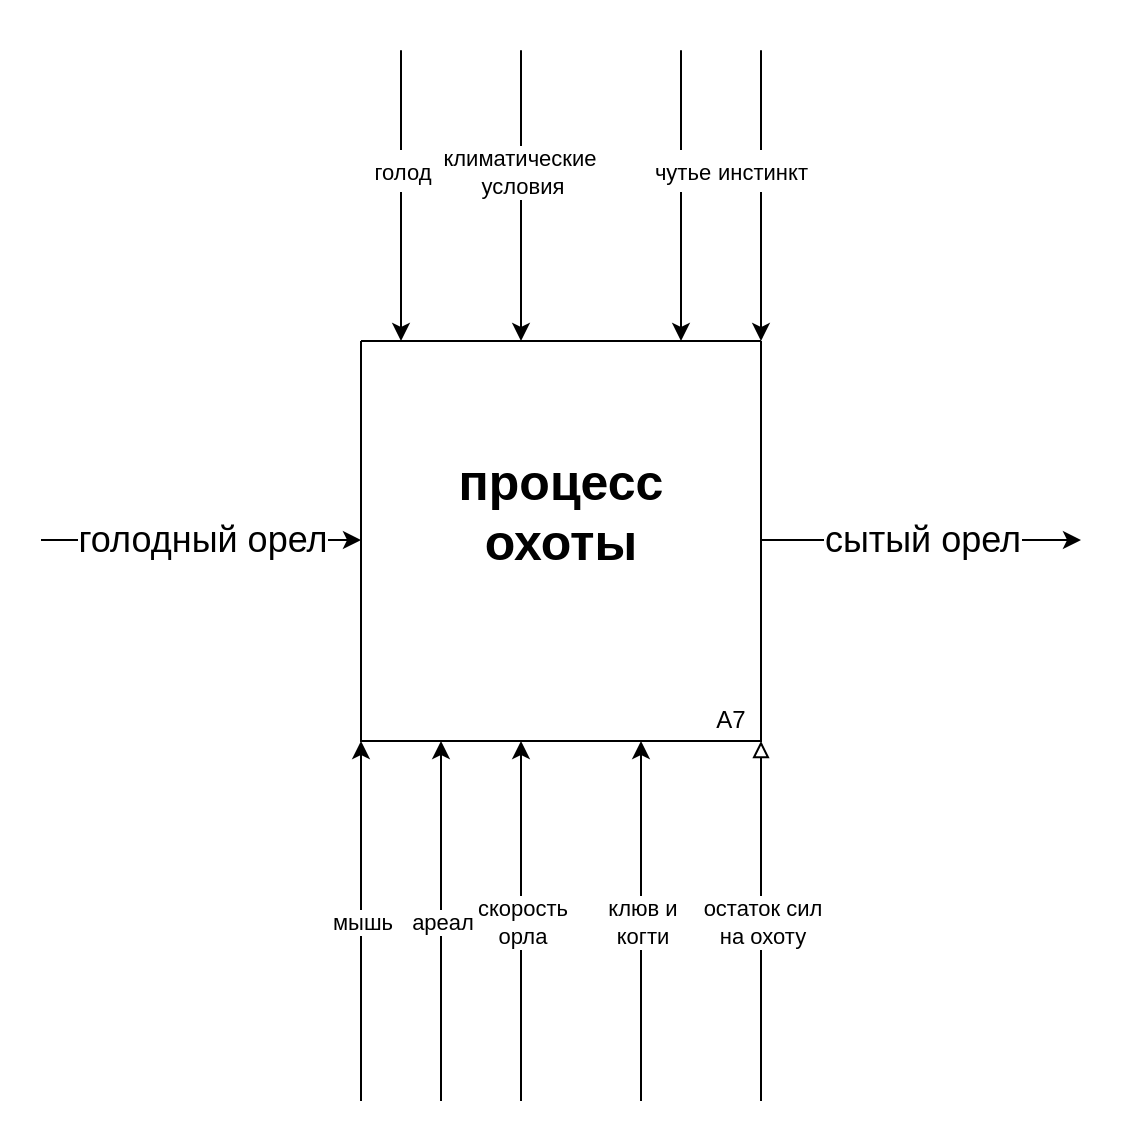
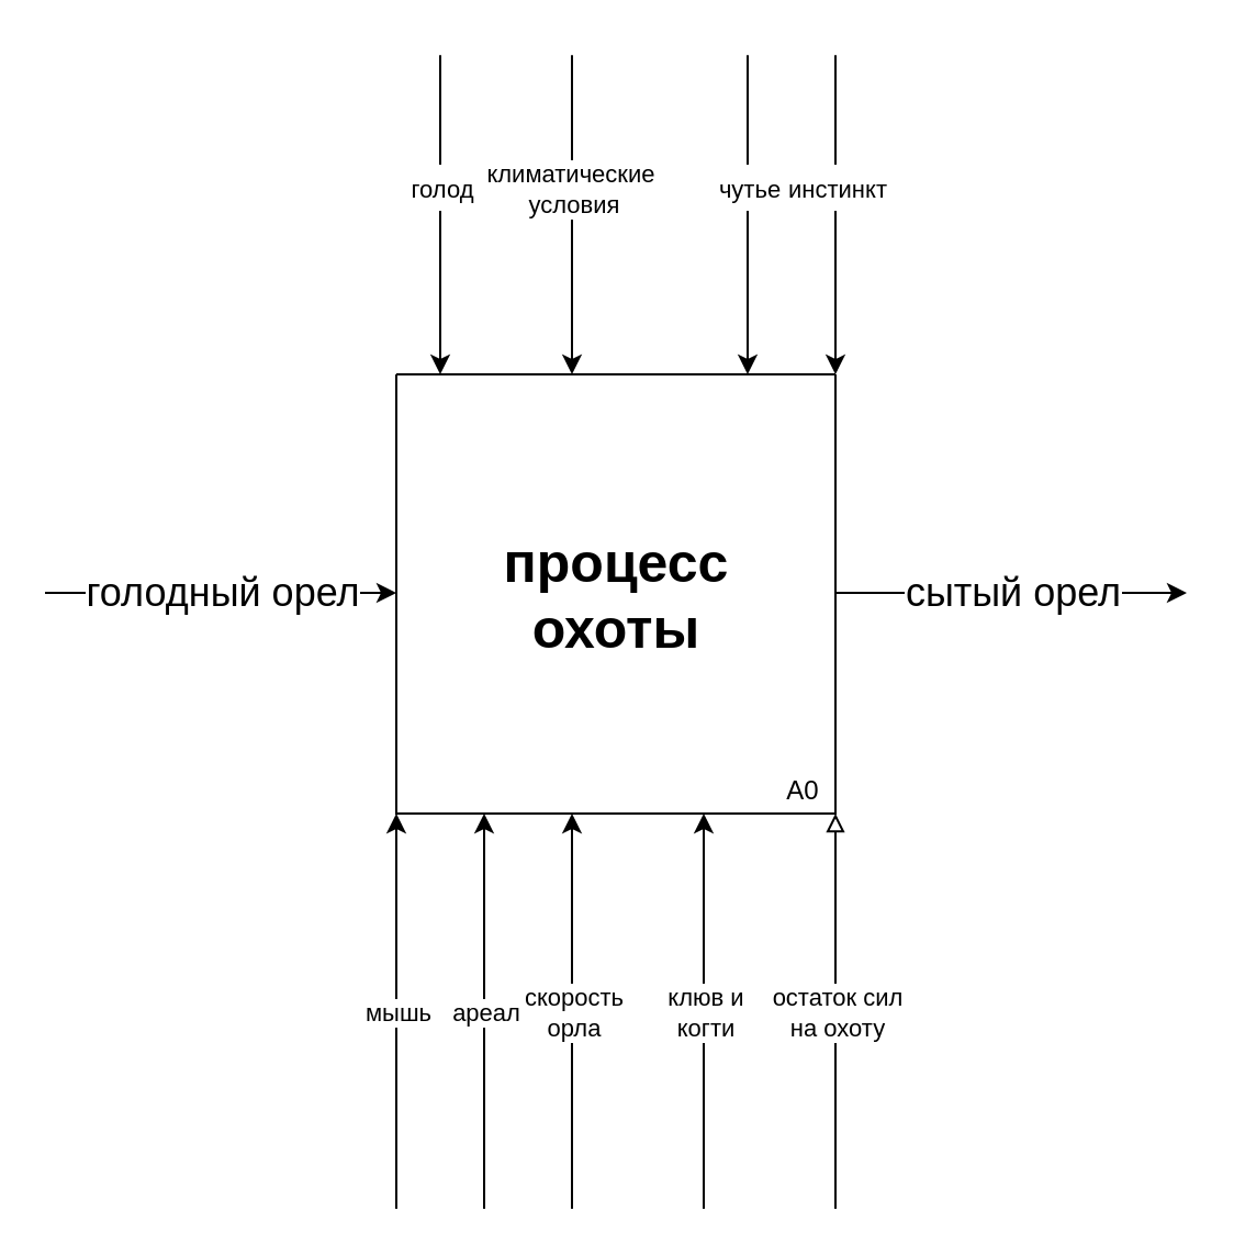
- <mxCell id="3" value="процесс &lt;br style=&quot;font-size: 25px;&quot;&gt;охоты" style="text;html=1;align=center;verticalAlign=middle;resizable=0;points=[];autosize=1;strokeColor=none;fontStyle=1;fontSize=25;" vertex="1" parent="2"><mxGeometry x="40" y="55" width="120" height="60" as="geometry" /></mxCell>
+ <mxCell id="3" value="процесс &lt;br style=&quot;font-size: 25px;&quot;&gt;охоты" style="text;html=1;align=center;verticalAlign=middle;resizable=0;points=[];autosize=1;strokeColor=none;fontStyle=1;fontSize=25;" vertex="1" parent="2"><mxGeometry x="40" y="70" width="120" height="60" as="geometry" /></mxCell>
- <mxCell id="4" value="A7" style="text;html=1;align=center;verticalAlign=middle;resizable=0;points=[];autosize=1;strokeColor=none;" vertex="1" parent="2"><mxGeometry x="170" y="180" width="30" height="20" as="geometry" /></mxCell>
+ <mxCell id="4" value="A0" style="text;html=1;align=center;verticalAlign=middle;resizable=0;points=[];autosize=1;strokeColor=none;" vertex="1" parent="2"><mxGeometry x="170" y="180" width="30" height="20" as="geometry" /></mxCell>
